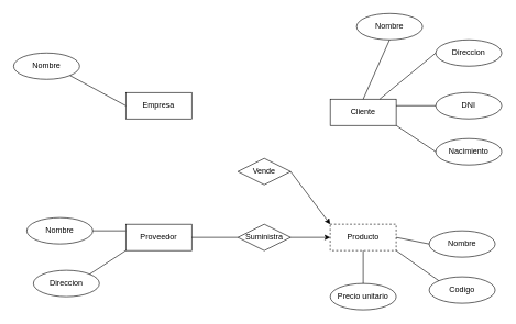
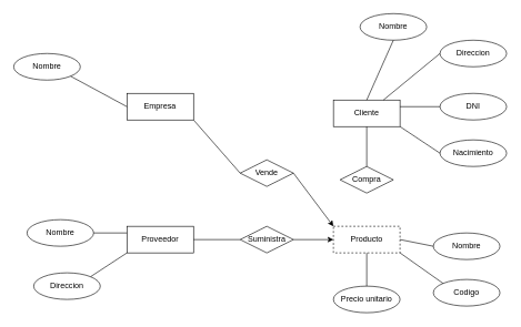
+ <mxCell id="28" value="" style="endArrow=none;html=1;rounded=0;exitX=1;exitY=1;exitDx=0;exitDy=0;entryX=0;entryY=0.5;entryDx=0;entryDy=0;" parent="1" source="4" target="27" edge="1"><mxGeometry width="50" height="50" relative="1" as="geometry"><mxPoint x="380" y="380" as="sourcePoint" /><mxPoint x="430" y="330" as="targetPoint" /></mxGeometry></mxCell>
+ <mxCell id="29" value="" style="endArrow=none;html=1;rounded=0;exitX=0.5;exitY=0;exitDx=0;exitDy=0;entryX=0.5;entryY=1;entryDx=0;entryDy=0;" parent="1" source="26" target="3" edge="1"><mxGeometry width="50" height="50" relative="1" as="geometry"><mxPoint x="380" y="380" as="sourcePoint" /><mxPoint x="430" y="330" as="targetPoint" /></mxGeometry></mxCell>
+ <mxCell id="26" value="Compra" style="shape=rhombus;perimeter=rhombusPerimeter;whiteSpace=wrap;html=1;align=center;" parent="1" vertex="1"><mxGeometry x="510" y="250" width="80" height="40" as="geometry" /></mxCell>
